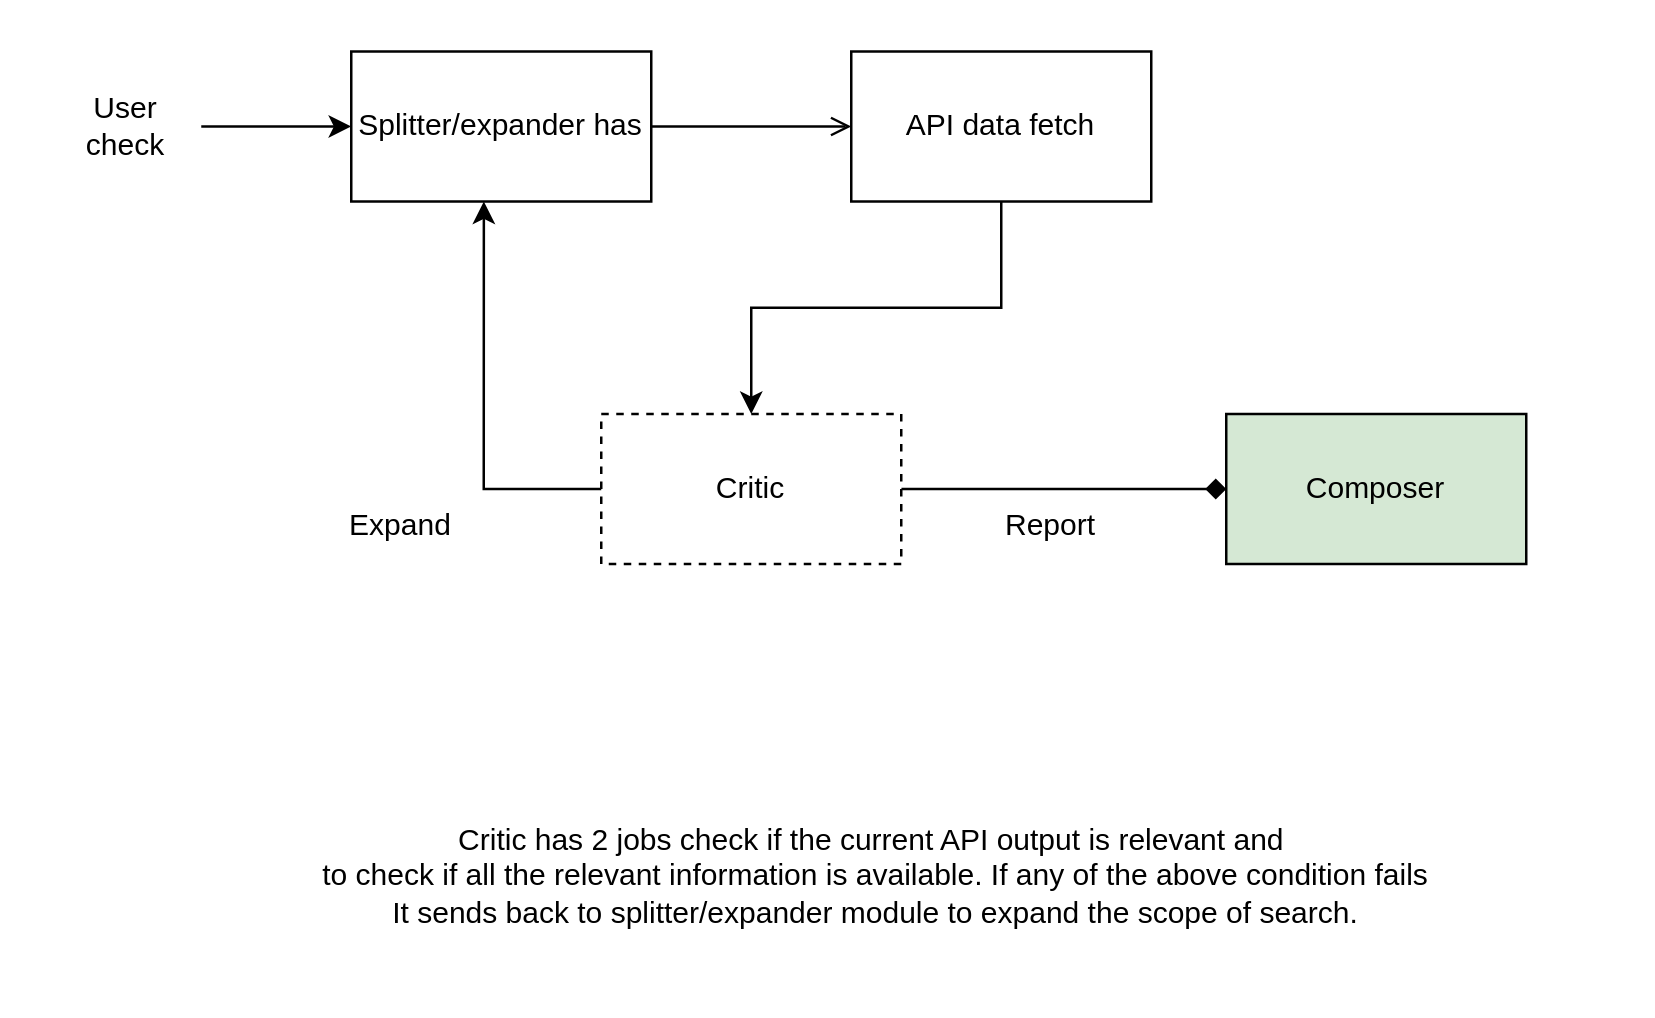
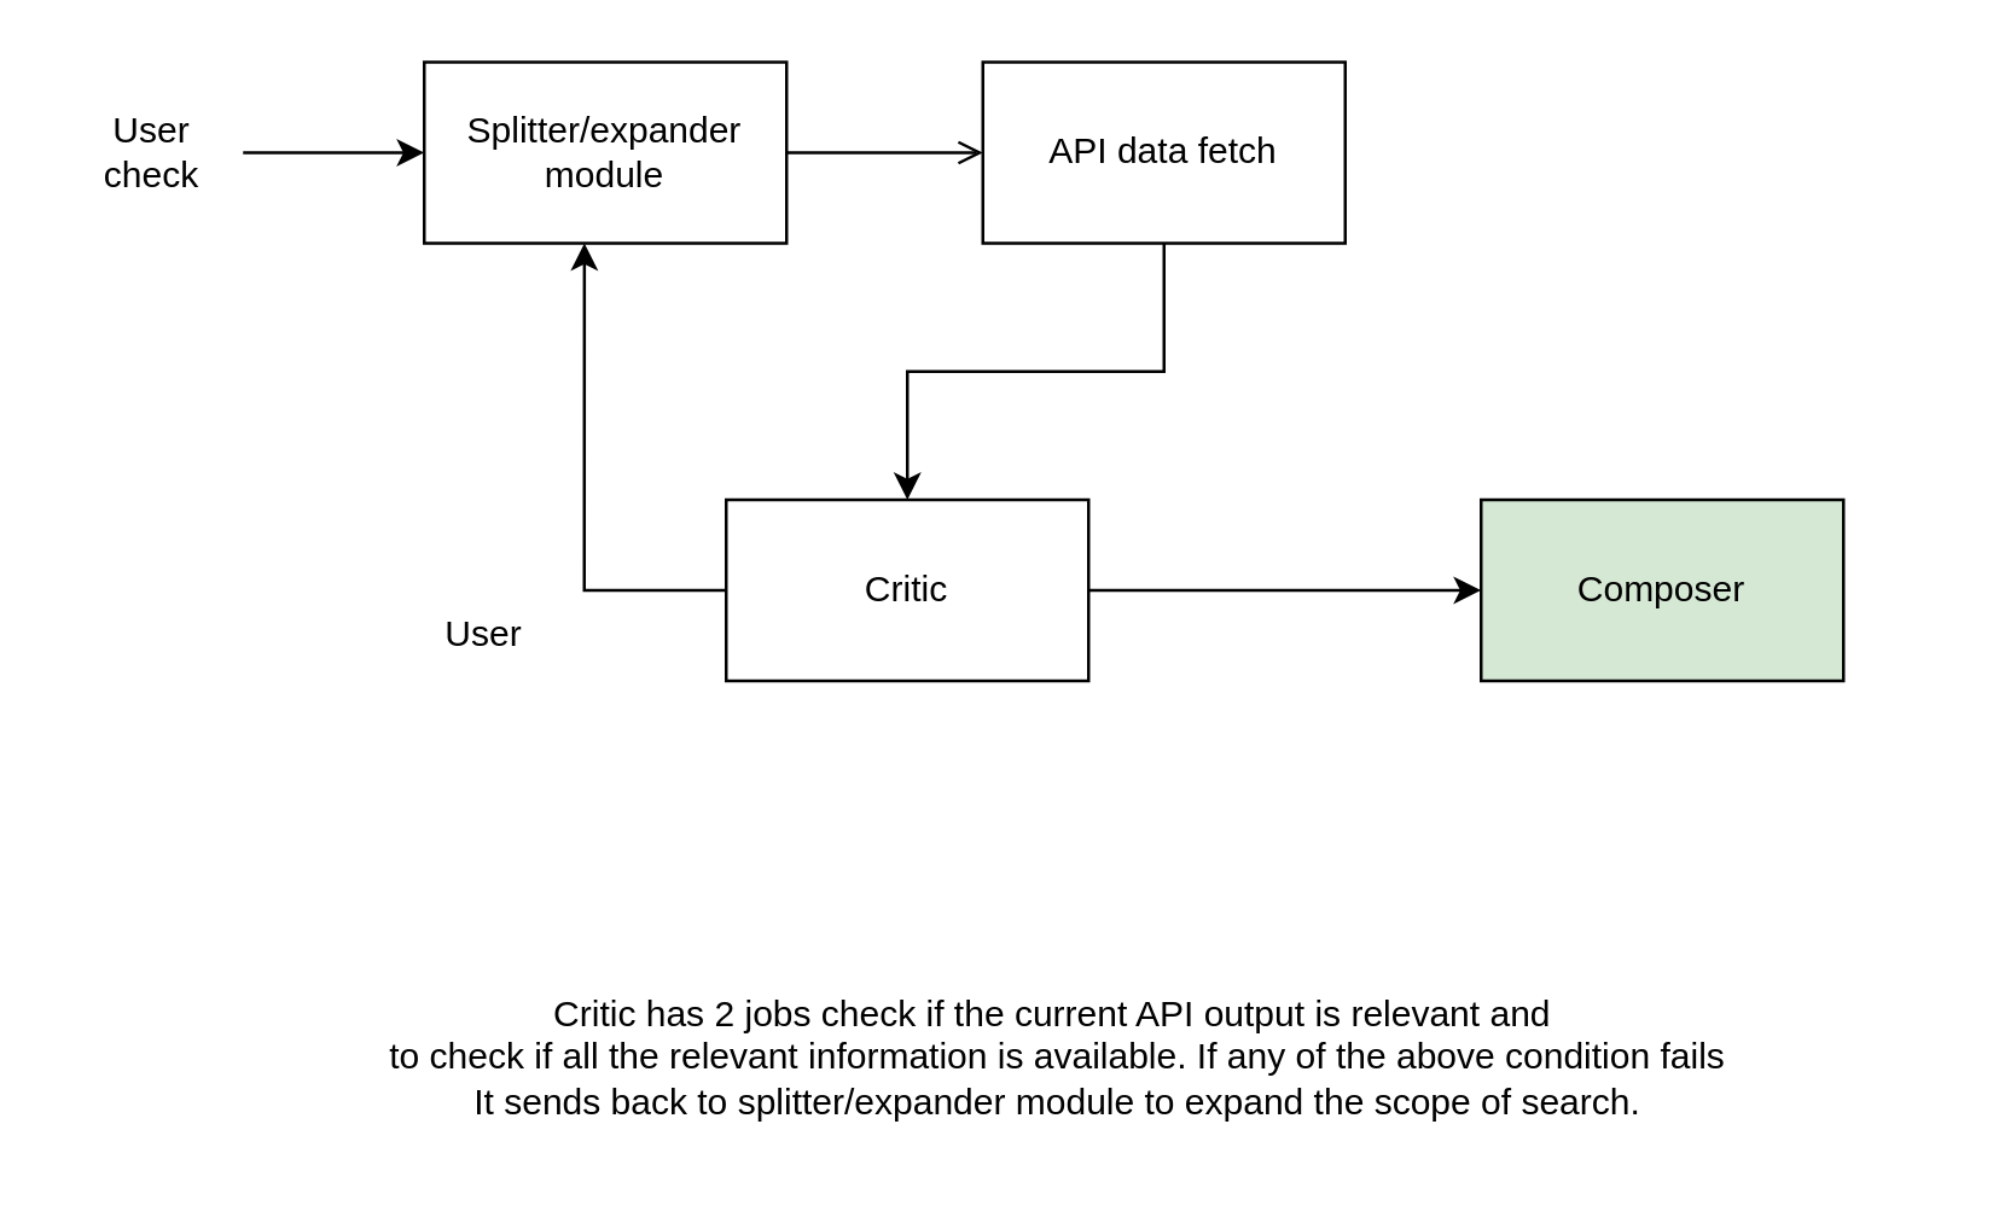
- <mxCell id="5" value="Splitter/expander has" style="rounded=0;whiteSpace=wrap;html=1;" parent="1" vertex="1"><mxGeometry x="140" y="20" width="120" height="60" as="geometry" /></mxCell>
+ <mxCell id="5" value="Splitter/expander module" style="rounded=0;whiteSpace=wrap;html=1;" parent="1" vertex="1"><mxGeometry x="140" y="20" width="120" height="60" as="geometry" /></mxCell>
- <mxCell id="7" value="API data fetch" style="rounded=0;whiteSpace=wrap;html=1;" parent="1" vertex="1"><mxGeometry x="340" y="20" width="120" height="60" as="geometry" /></mxCell>
+ <mxCell id="7" value="API data fetch" style="rounded=0;whiteSpace=wrap;html=1;" parent="1" vertex="1"><mxGeometry x="325" y="20" width="120" height="60" as="geometry" /></mxCell>
- <mxCell id="9" value="Critic" style="rounded=0;whiteSpace=wrap;html=1;dashed=1;" parent="1" vertex="1"><mxGeometry x="240" y="165" width="120" height="60" as="geometry" /></mxCell>
+ <mxCell id="9" value="Critic" style="rounded=0;whiteSpace=wrap;html=1;" parent="1" vertex="1"><mxGeometry x="240" y="165" width="120" height="60" as="geometry" /></mxCell>
- <mxCell id="8" style="edgeStyle=orthogonalEdgeStyle;rounded=0;orthogonalLoop=1;jettySize=auto;html=1;exitX=1;exitY=0.5;exitDx=0;exitDy=0;entryX=0;entryY=0.5;entryDx=0;entryDy=0;endArrow=diamond;" parent="1" source="9" target="10" edge="1"><mxGeometry relative="1" as="geometry" /></mxCell>
+ <mxCell id="8" style="edgeStyle=orthogonalEdgeStyle;rounded=0;orthogonalLoop=1;jettySize=auto;html=1;exitX=1;exitY=0.5;exitDx=0;exitDy=0;entryX=0;entryY=0.5;entryDx=0;entryDy=0;" parent="1" source="9" target="10" edge="1"><mxGeometry relative="1" as="geometry" /></mxCell>
- <mxCell id="12" value="Expand" style="text;strokeColor=none;align=center;fillColor=none;html=1;verticalAlign=middle;whiteSpace=wrap;rounded=0;" parent="1" vertex="1"><mxGeometry x="130" y="195" width="60" height="30" as="geometry" /></mxCell>
+ <mxCell id="12" value="User" style="text;strokeColor=none;align=center;fillColor=none;html=1;verticalAlign=middle;whiteSpace=wrap;rounded=0;" parent="1" vertex="1"><mxGeometry x="130" y="195" width="60" height="30" as="geometry" /></mxCell>
- <mxCell id="13" value="Report" style="text;strokeColor=none;align=center;fillColor=none;html=1;verticalAlign=middle;whiteSpace=wrap;rounded=0;" parent="1" vertex="1"><mxGeometry x="390" y="195" width="60" height="30" as="geometry" /></mxCell>
